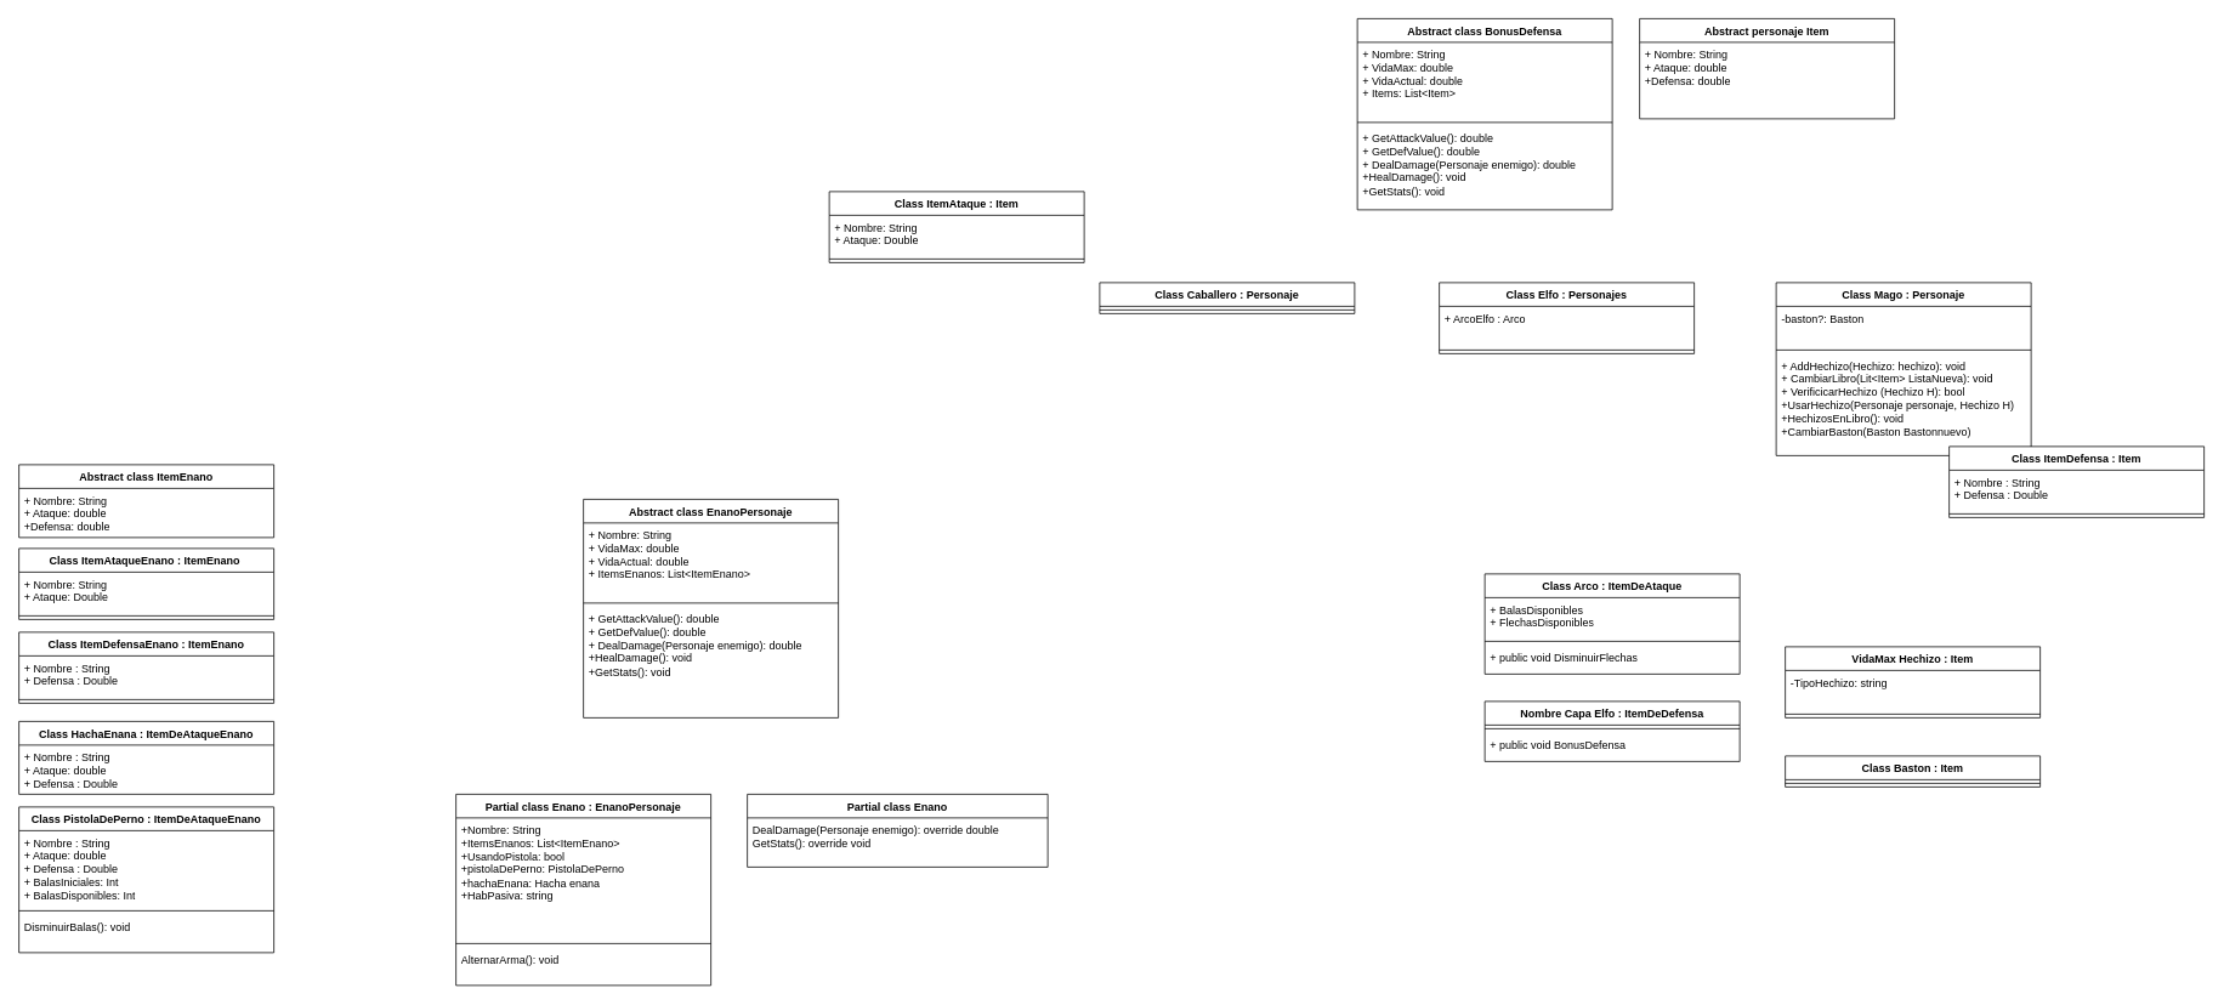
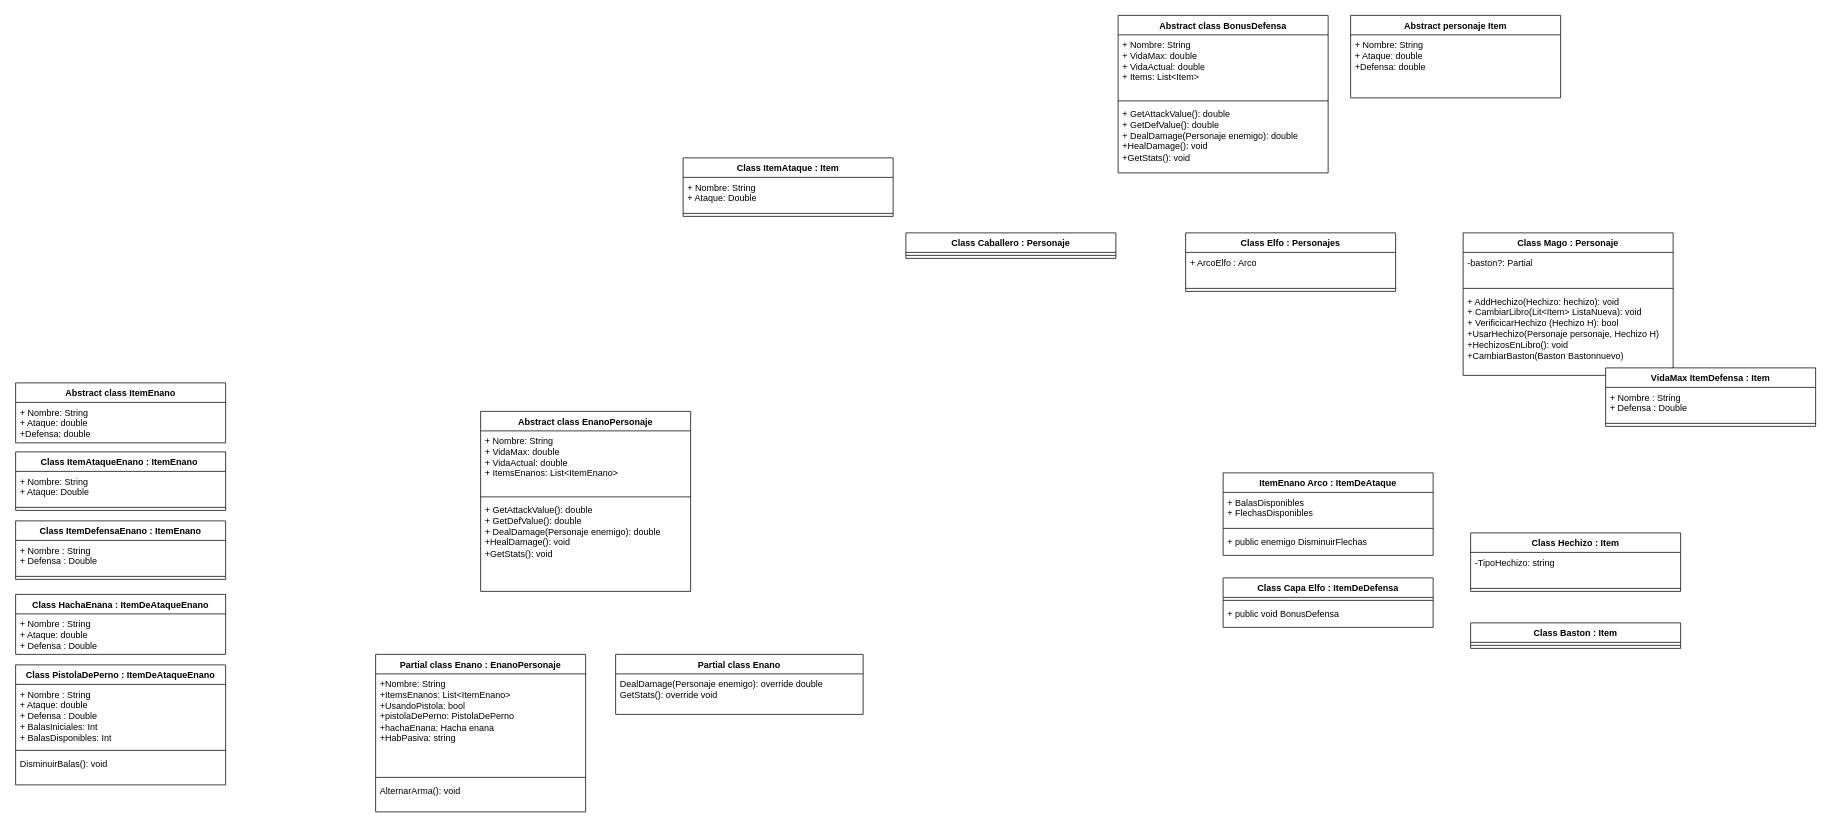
- <mxCell id="14" value="-baston?: Baston" style="text;strokeColor=none;fillColor=none;align=left;verticalAlign=top;spacingLeft=4;spacingRight=4;overflow=hidden;rotatable=0;points=[[0,0.5],[1,0.5]];portConstraint=eastwest;whiteSpace=wrap;html=1;" parent="13" vertex="1"><mxGeometry y="26" width="280" height="44" as="geometry" /></mxCell>
+ <mxCell id="14" value="-baston?: Partial" style="text;strokeColor=none;fillColor=none;align=left;verticalAlign=top;spacingLeft=4;spacingRight=4;overflow=hidden;rotatable=0;points=[[0,0.5],[1,0.5]];portConstraint=eastwest;whiteSpace=wrap;html=1;" parent="13" vertex="1"><mxGeometry y="26" width="280" height="44" as="geometry" /></mxCell>
- <mxCell id="32" value="Class ItemDefensa : Item" style="swimlane;fontStyle=1;align=center;verticalAlign=top;childLayout=stackLayout;horizontal=1;startSize=26;horizontalStack=0;resizeParent=1;resizeParentMax=0;resizeLast=0;collapsible=1;marginBottom=0;whiteSpace=wrap;html=1;" parent="1" vertex="1"><mxGeometry x="2140" y="490" width="280" height="78" as="geometry" /></mxCell>
+ <mxCell id="32" value="VidaMax ItemDefensa : Item" style="swimlane;fontStyle=1;align=center;verticalAlign=top;childLayout=stackLayout;horizontal=1;startSize=26;horizontalStack=0;resizeParent=1;resizeParentMax=0;resizeLast=0;collapsible=1;marginBottom=0;whiteSpace=wrap;html=1;" parent="1" vertex="1"><mxGeometry x="2140" y="490" width="280" height="78" as="geometry" /></mxCell>
- <mxCell id="25" value="Class Arco : ItemDeAtaque" style="swimlane;fontStyle=1;align=center;verticalAlign=top;childLayout=stackLayout;horizontal=1;startSize=26;horizontalStack=0;resizeParent=1;resizeParentMax=0;resizeLast=0;collapsible=1;marginBottom=0;whiteSpace=wrap;html=1;" parent="1" vertex="1"><mxGeometry x="1630" y="630" width="280" height="110" as="geometry" /></mxCell>
+ <mxCell id="25" value="ItemEnano Arco : ItemDeAtaque" style="swimlane;fontStyle=1;align=center;verticalAlign=top;childLayout=stackLayout;horizontal=1;startSize=26;horizontalStack=0;resizeParent=1;resizeParentMax=0;resizeLast=0;collapsible=1;marginBottom=0;whiteSpace=wrap;html=1;" parent="1" vertex="1"><mxGeometry x="1630" y="630" width="280" height="110" as="geometry" /></mxCell>
- <mxCell id="28" value="+ public void DisminuirFlechas" style="text;strokeColor=none;fillColor=none;align=left;verticalAlign=top;spacingLeft=4;spacingRight=4;overflow=hidden;rotatable=0;points=[[0,0.5],[1,0.5]];portConstraint=eastwest;whiteSpace=wrap;html=1;" parent="25" vertex="1"><mxGeometry y="78" width="280" height="32" as="geometry" /></mxCell>
+ <mxCell id="28" value="+ public enemigo DisminuirFlechas" style="text;strokeColor=none;fillColor=none;align=left;verticalAlign=top;spacingLeft=4;spacingRight=4;overflow=hidden;rotatable=0;points=[[0,0.5],[1,0.5]];portConstraint=eastwest;whiteSpace=wrap;html=1;" parent="25" vertex="1"><mxGeometry y="78" width="280" height="32" as="geometry" /></mxCell>
- <mxCell id="17" value="VidaMax Hechizo : Item" style="swimlane;fontStyle=1;align=center;verticalAlign=top;childLayout=stackLayout;horizontal=1;startSize=26;horizontalStack=0;resizeParent=1;resizeParentMax=0;resizeLast=0;collapsible=1;marginBottom=0;whiteSpace=wrap;html=1;" parent="1" vertex="1"><mxGeometry x="1960" y="710" width="280" height="78" as="geometry" /></mxCell>
+ <mxCell id="17" value="Class Hechizo : Item" style="swimlane;fontStyle=1;align=center;verticalAlign=top;childLayout=stackLayout;horizontal=1;startSize=26;horizontalStack=0;resizeParent=1;resizeParentMax=0;resizeLast=0;collapsible=1;marginBottom=0;whiteSpace=wrap;html=1;" parent="1" vertex="1"><mxGeometry x="1960" y="710" width="280" height="78" as="geometry" /></mxCell>
- <mxCell id="29" value="Nombre Capa Elfo : ItemDeDefensa" style="swimlane;fontStyle=1;align=center;verticalAlign=top;childLayout=stackLayout;horizontal=1;startSize=26;horizontalStack=0;resizeParent=1;resizeParentMax=0;resizeLast=0;collapsible=1;marginBottom=0;whiteSpace=wrap;html=1;" parent="1" vertex="1"><mxGeometry x="1630" y="770" width="280" height="66" as="geometry" /></mxCell>
+ <mxCell id="29" value="Class Capa Elfo : ItemDeDefensa" style="swimlane;fontStyle=1;align=center;verticalAlign=top;childLayout=stackLayout;horizontal=1;startSize=26;horizontalStack=0;resizeParent=1;resizeParentMax=0;resizeLast=0;collapsible=1;marginBottom=0;whiteSpace=wrap;html=1;" parent="1" vertex="1"><mxGeometry x="1630" y="770" width="280" height="66" as="geometry" /></mxCell>
